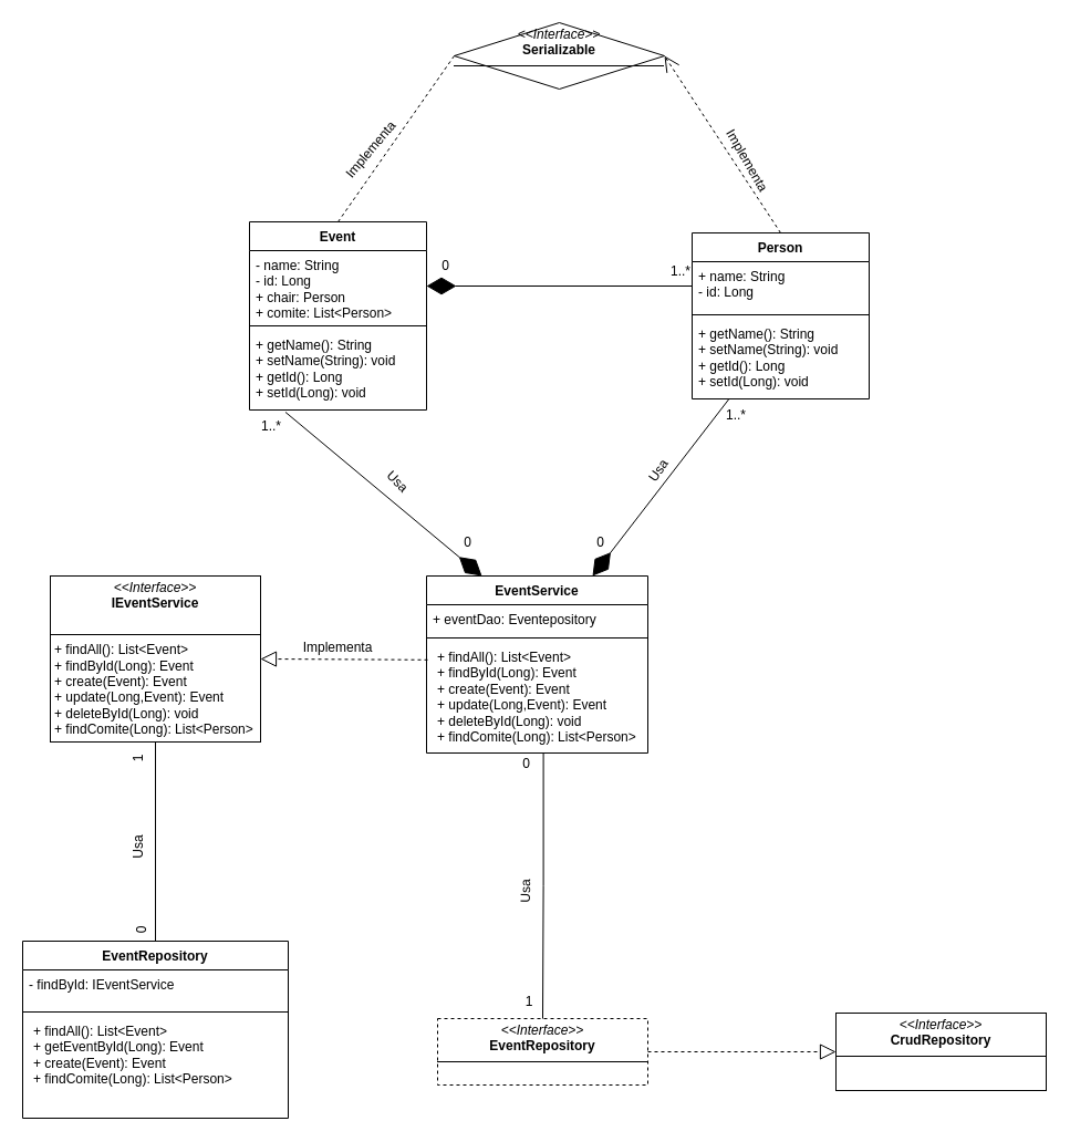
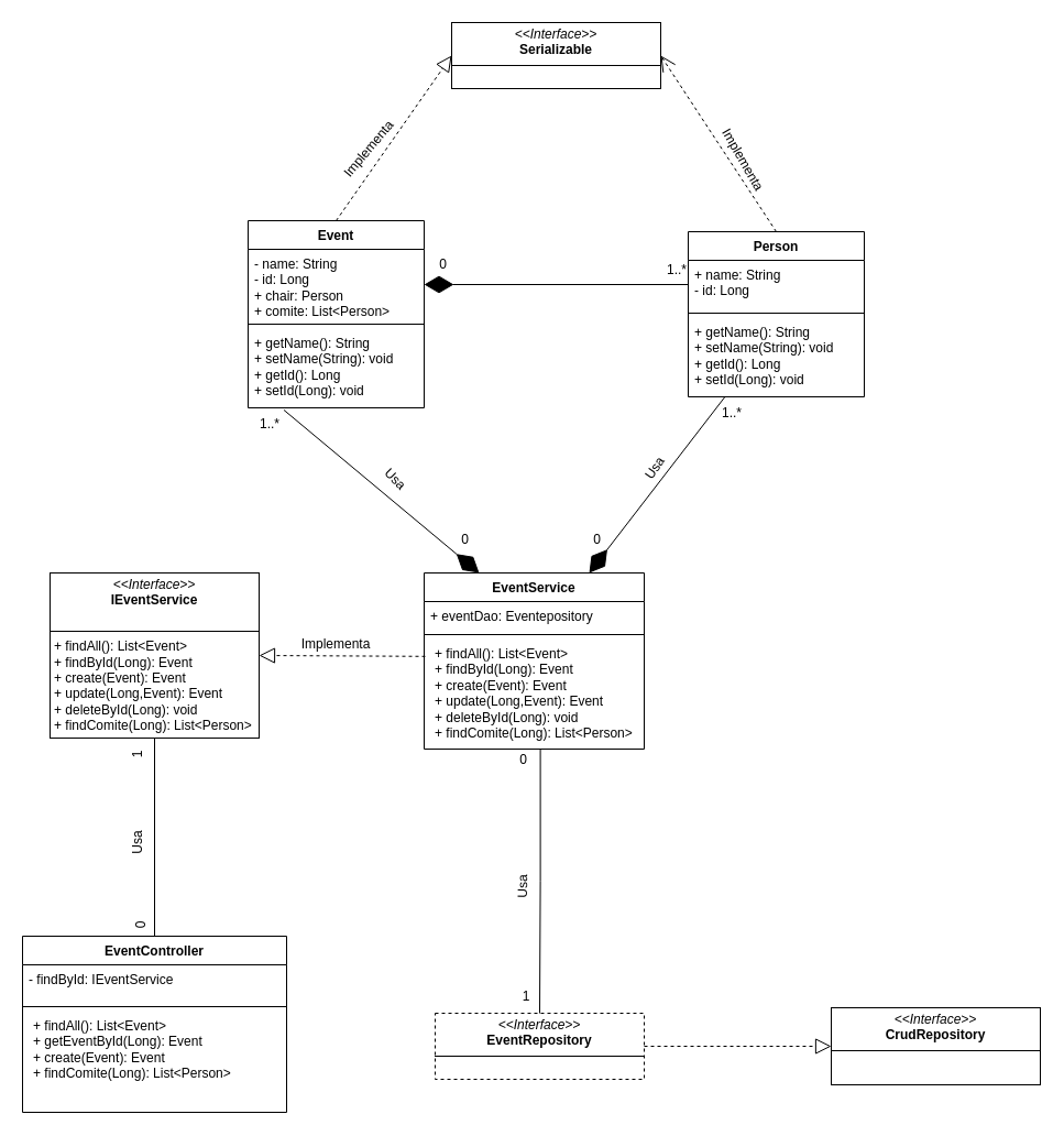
- <mxCell id="17" value="&lt;p style=&quot;margin:0px;margin-top:4px;text-align:center;&quot;&gt;&lt;i&gt;&amp;lt;&amp;lt;Interface&amp;gt;&amp;gt;&lt;/i&gt;&lt;br&gt;&lt;b&gt;Serializable&lt;/b&gt;&lt;/p&gt;&lt;hr size=&quot;1&quot; style=&quot;border-style:solid;&quot;&gt;&lt;p style=&quot;margin:0px;margin-left:4px;&quot;&gt;&lt;br&gt;&lt;/p&gt;" style="rhombus;verticalAlign=top;align=left;overflow=fill;html=1;whiteSpace=wrap;" vertex="1" parent="1"><mxGeometry x="410" y="20" width="190" height="60" as="geometry" /></mxCell>
+ <mxCell id="17" value="&lt;p style=&quot;margin:0px;margin-top:4px;text-align:center;&quot;&gt;&lt;i&gt;&amp;lt;&amp;lt;Interface&amp;gt;&amp;gt;&lt;/i&gt;&lt;br&gt;&lt;b&gt;Serializable&lt;/b&gt;&lt;/p&gt;&lt;hr size=&quot;1&quot; style=&quot;border-style:solid;&quot;&gt;&lt;p style=&quot;margin:0px;margin-left:4px;&quot;&gt;&lt;br&gt;&lt;/p&gt;" style="verticalAlign=top;align=left;overflow=fill;html=1;whiteSpace=wrap;" vertex="1" parent="1"><mxGeometry x="410" y="20" width="190" height="60" as="geometry" /></mxCell>
- <mxCell id="26" value="" style="endArrow=none;dashed=1;endFill=0;endSize=12;html=1;rounded=0;entryX=0;entryY=0.5;entryDx=0;entryDy=0;exitX=0.5;exitY=0;exitDx=0;exitDy=0;" edge="1" parent="1" source="2" target="17"><mxGeometry width="160" relative="1" as="geometry"><mxPoint x="205" y="69.66" as="sourcePoint" /><mxPoint x="365" y="69.66" as="targetPoint" /></mxGeometry></mxCell>
+ <mxCell id="26" value="" style="endArrow=block;dashed=1;endFill=0;endSize=12;html=1;rounded=0;entryX=0;entryY=0.5;entryDx=0;entryDy=0;exitX=0.5;exitY=0;exitDx=0;exitDy=0;" edge="1" parent="1" source="2" target="17"><mxGeometry width="160" relative="1" as="geometry"><mxPoint x="205" y="69.66" as="sourcePoint" /><mxPoint x="365" y="69.66" as="targetPoint" /></mxGeometry></mxCell>
- <mxCell id="19" value="EventRepository" style="swimlane;fontStyle=1;align=center;verticalAlign=top;childLayout=stackLayout;horizontal=1;startSize=26;horizontalStack=0;resizeParent=1;resizeParentMax=0;resizeLast=0;collapsible=1;marginBottom=0;whiteSpace=wrap;html=1;" vertex="1" parent="1"><mxGeometry x="20" y="850" width="240" height="160" as="geometry" /></mxCell>
+ <mxCell id="19" value="EventController" style="swimlane;fontStyle=1;align=center;verticalAlign=top;childLayout=stackLayout;horizontal=1;startSize=26;horizontalStack=0;resizeParent=1;resizeParentMax=0;resizeLast=0;collapsible=1;marginBottom=0;whiteSpace=wrap;html=1;" vertex="1" parent="1"><mxGeometry x="20" y="850" width="240" height="160" as="geometry" /></mxCell>
